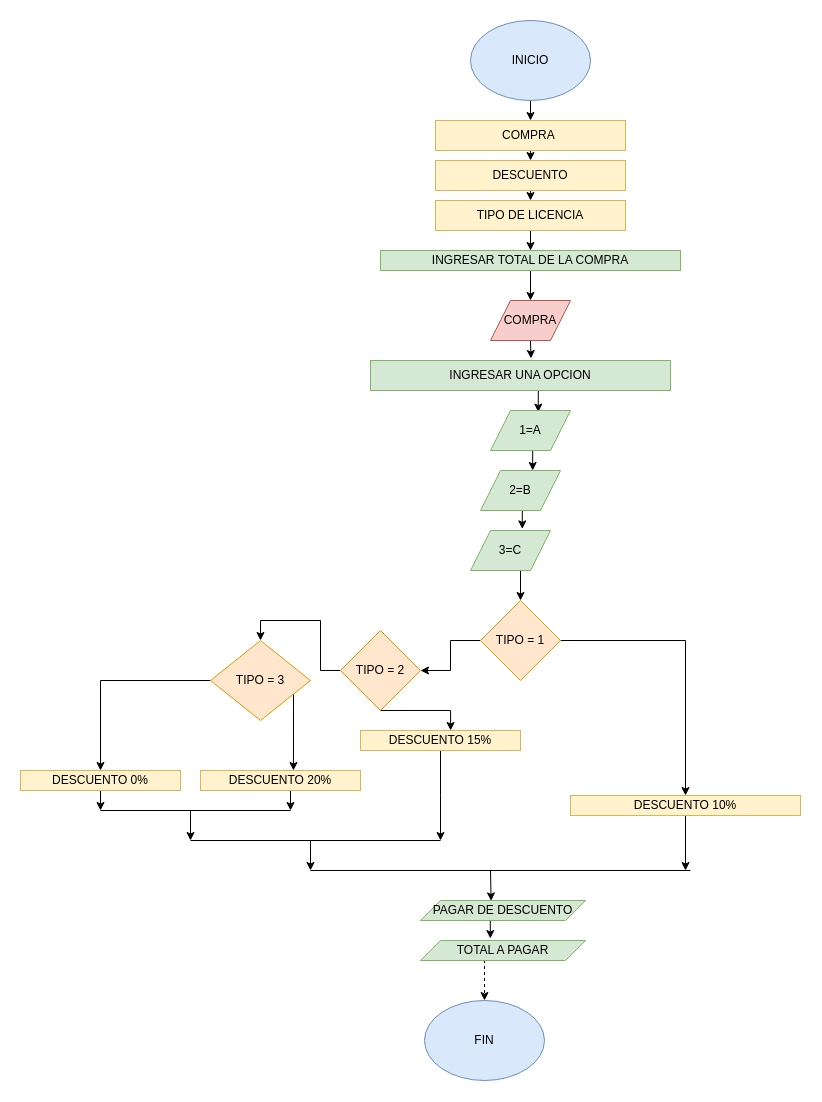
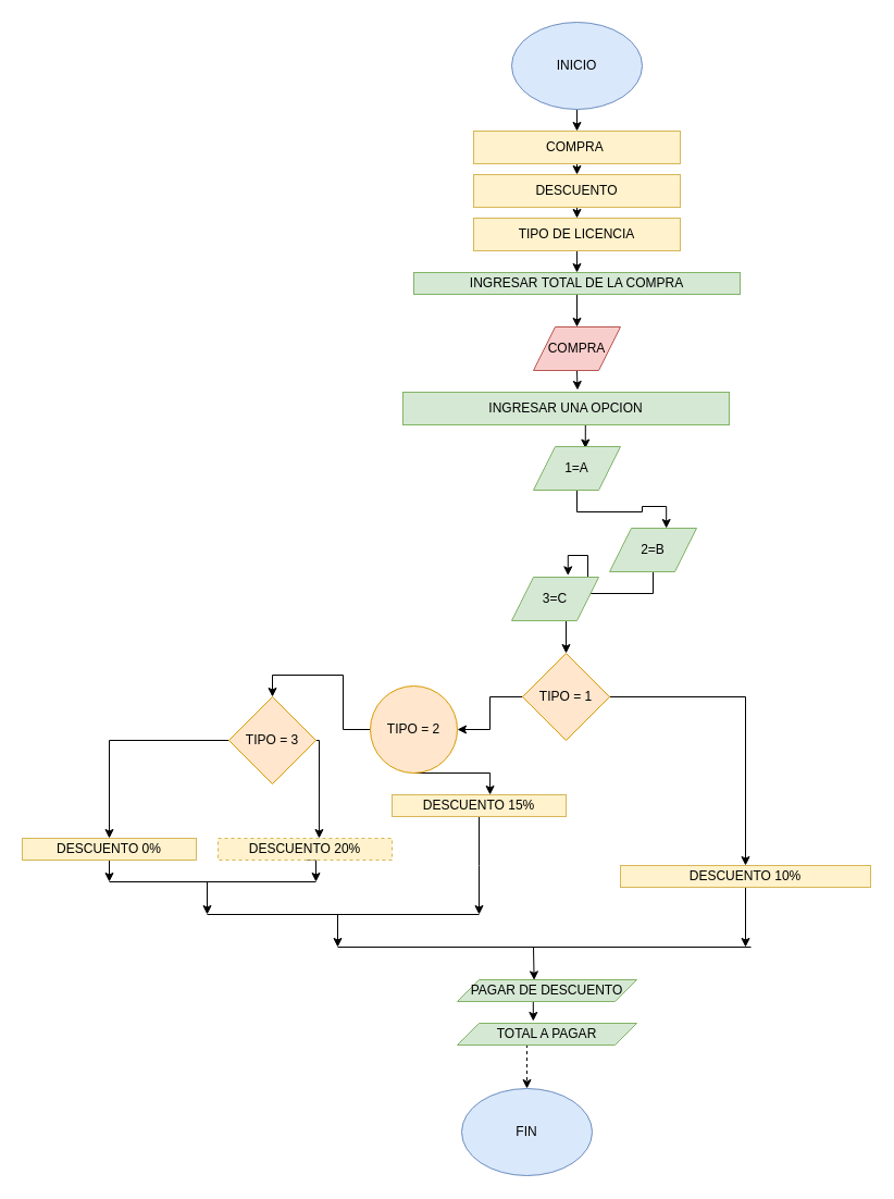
- <mxCell id="19" value="2=B" style="shape=parallelogram;perimeter=parallelogramPerimeter;whiteSpace=wrap;html=1;fixedSize=1;fillColor=#d5e8d4;strokeColor=#82b366;" vertex="1" parent="1"><mxGeometry x="480" y="470" width="80" height="40" as="geometry" /></mxCell>
+ <mxCell id="19" value="2=B" style="shape=parallelogram;perimeter=parallelogramPerimeter;whiteSpace=wrap;html=1;fixedSize=1;fillColor=#d5e8d4;strokeColor=#82b366;" vertex="1" parent="1"><mxGeometry x="560" y="485" width="80" height="40" as="geometry" /></mxCell>
- <mxCell id="27" value="TIPO = 2" style="rhombus;whiteSpace=wrap;html=1;fillColor=#ffe6cc;strokeColor=#d79b00;" vertex="1" parent="1"><mxGeometry x="340" y="630" width="80" height="80" as="geometry" /></mxCell>
+ <mxCell id="27" value="TIPO = 2" style="ellipse;whiteSpace=wrap;html=1;fillColor=#ffe6cc;strokeColor=#d79b00;" vertex="1" parent="1"><mxGeometry x="340" y="630" width="80" height="80" as="geometry" /></mxCell>
- <mxCell id="30" value="TIPO = 3&lt;br&gt;" style="rhombus;whiteSpace=wrap;html=1;fillColor=#ffe6cc;strokeColor=#d79b00;" vertex="1" parent="1"><mxGeometry x="210" y="640" width="100" height="80" as="geometry" /></mxCell>
+ <mxCell id="30" value="TIPO = 3&lt;br&gt;" style="rhombus;whiteSpace=wrap;html=1;fillColor=#ffe6cc;strokeColor=#d79b00;" vertex="1" parent="1"><mxGeometry x="210" y="640" width="80" height="80" as="geometry" /></mxCell>
- <mxCell id="36" value="DESCUENTO 20%" style="rounded=0;whiteSpace=wrap;html=1;fillColor=#fff2cc;strokeColor=#d6b656;" vertex="1" parent="1"><mxGeometry x="200" y="770" width="160" height="20" as="geometry" /></mxCell>
+ <mxCell id="36" value="DESCUENTO 20%" style="rounded=0;whiteSpace=wrap;html=1;fillColor=#fff2cc;strokeColor=#d6b656;dashed=1;" vertex="1" parent="1"><mxGeometry x="200" y="770" width="160" height="20" as="geometry" /></mxCell>
